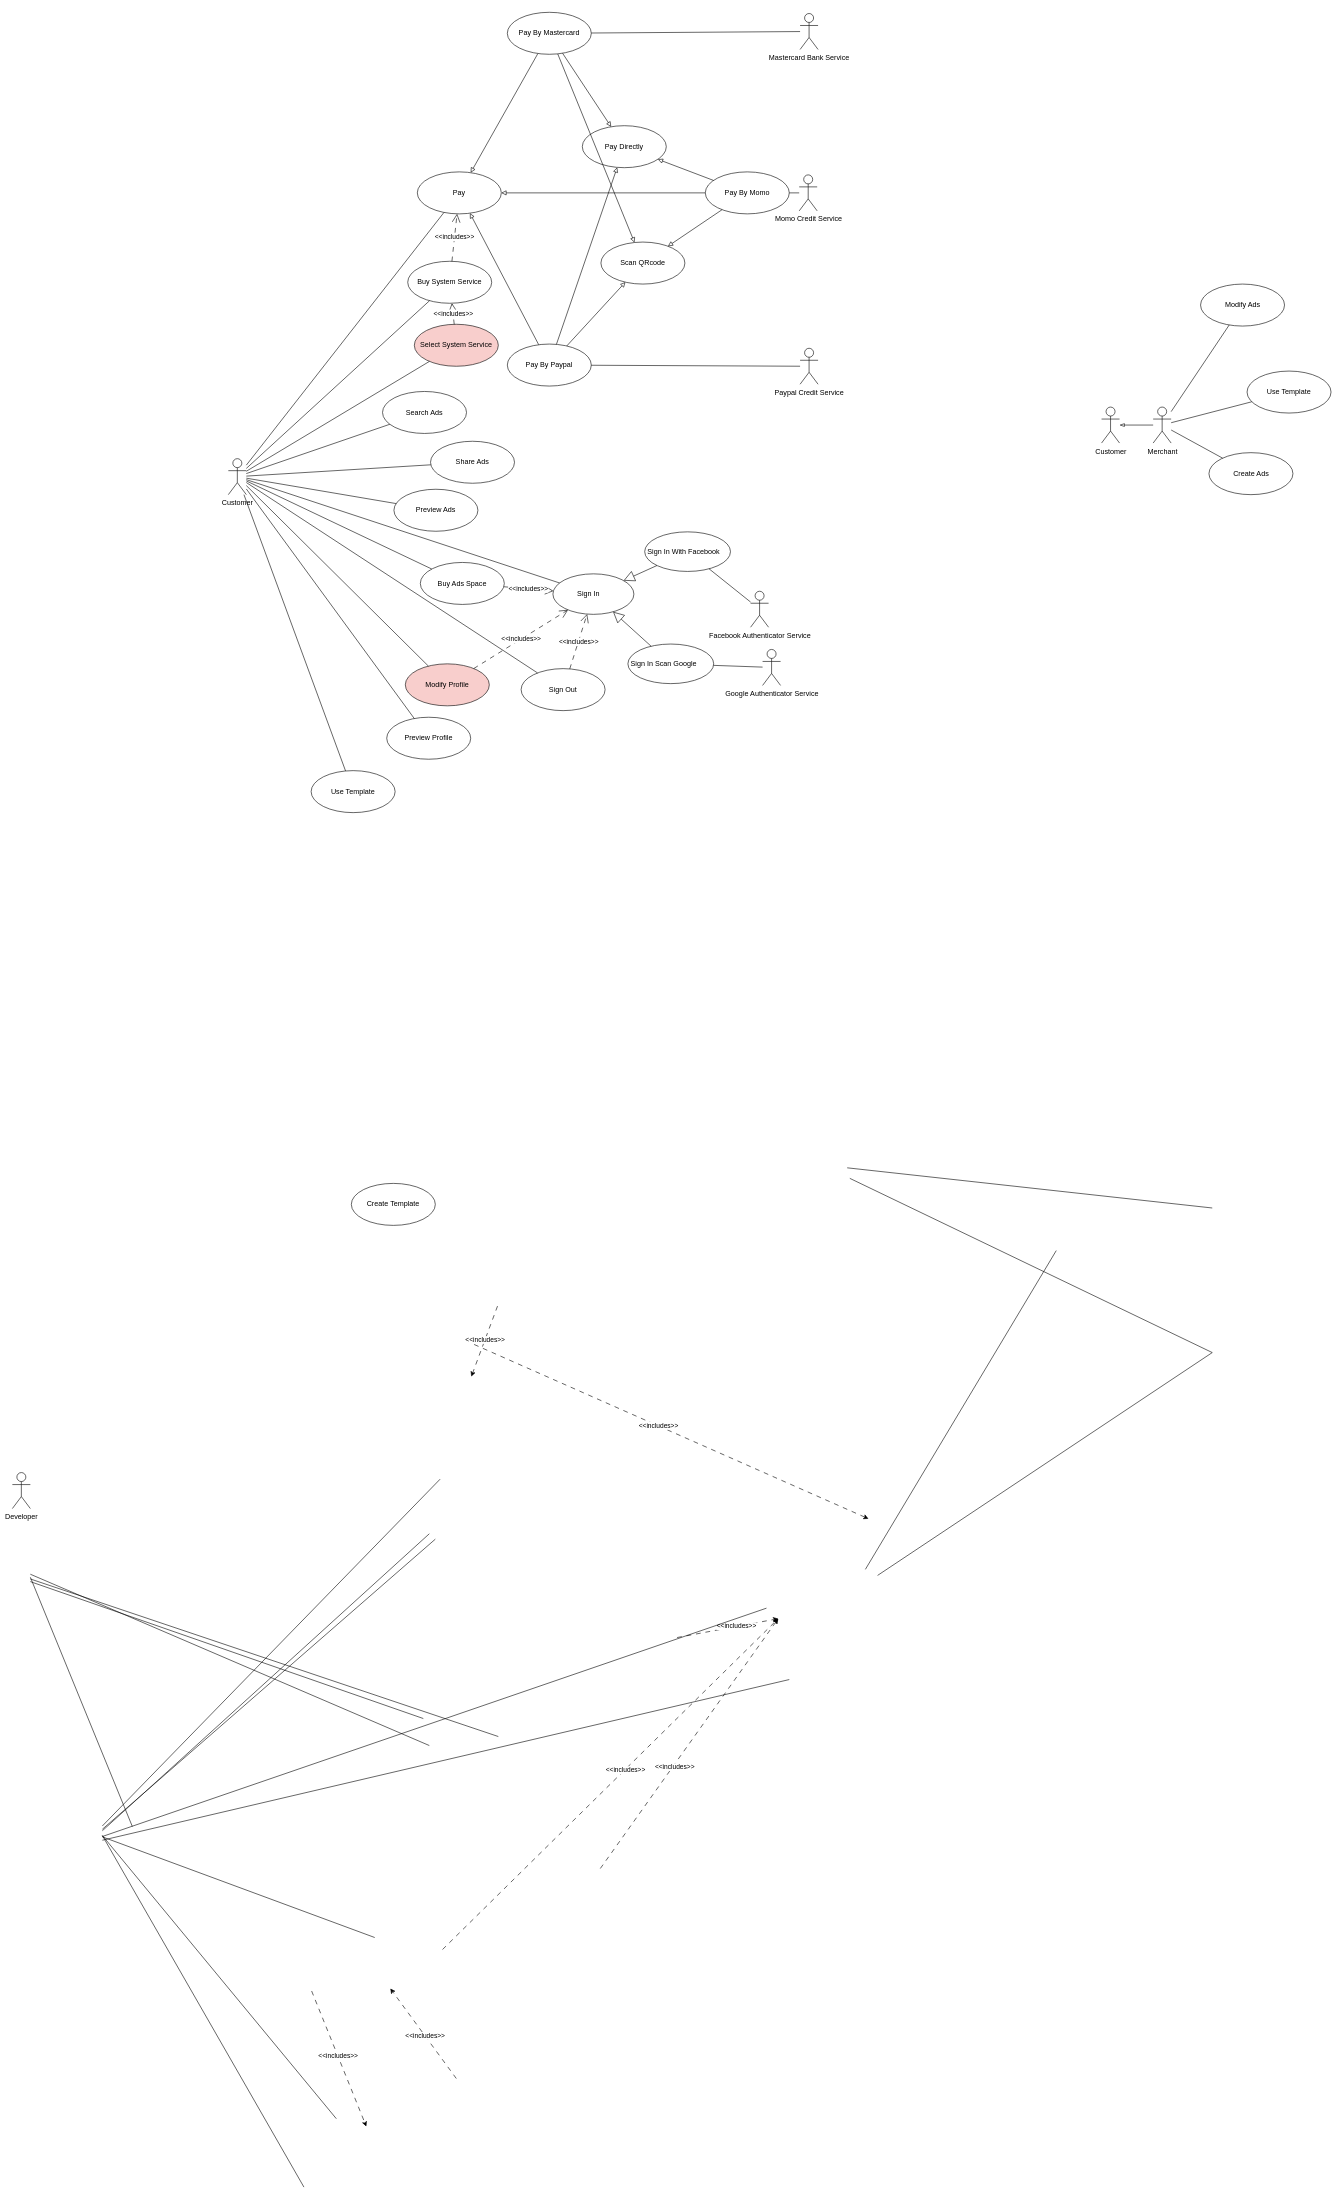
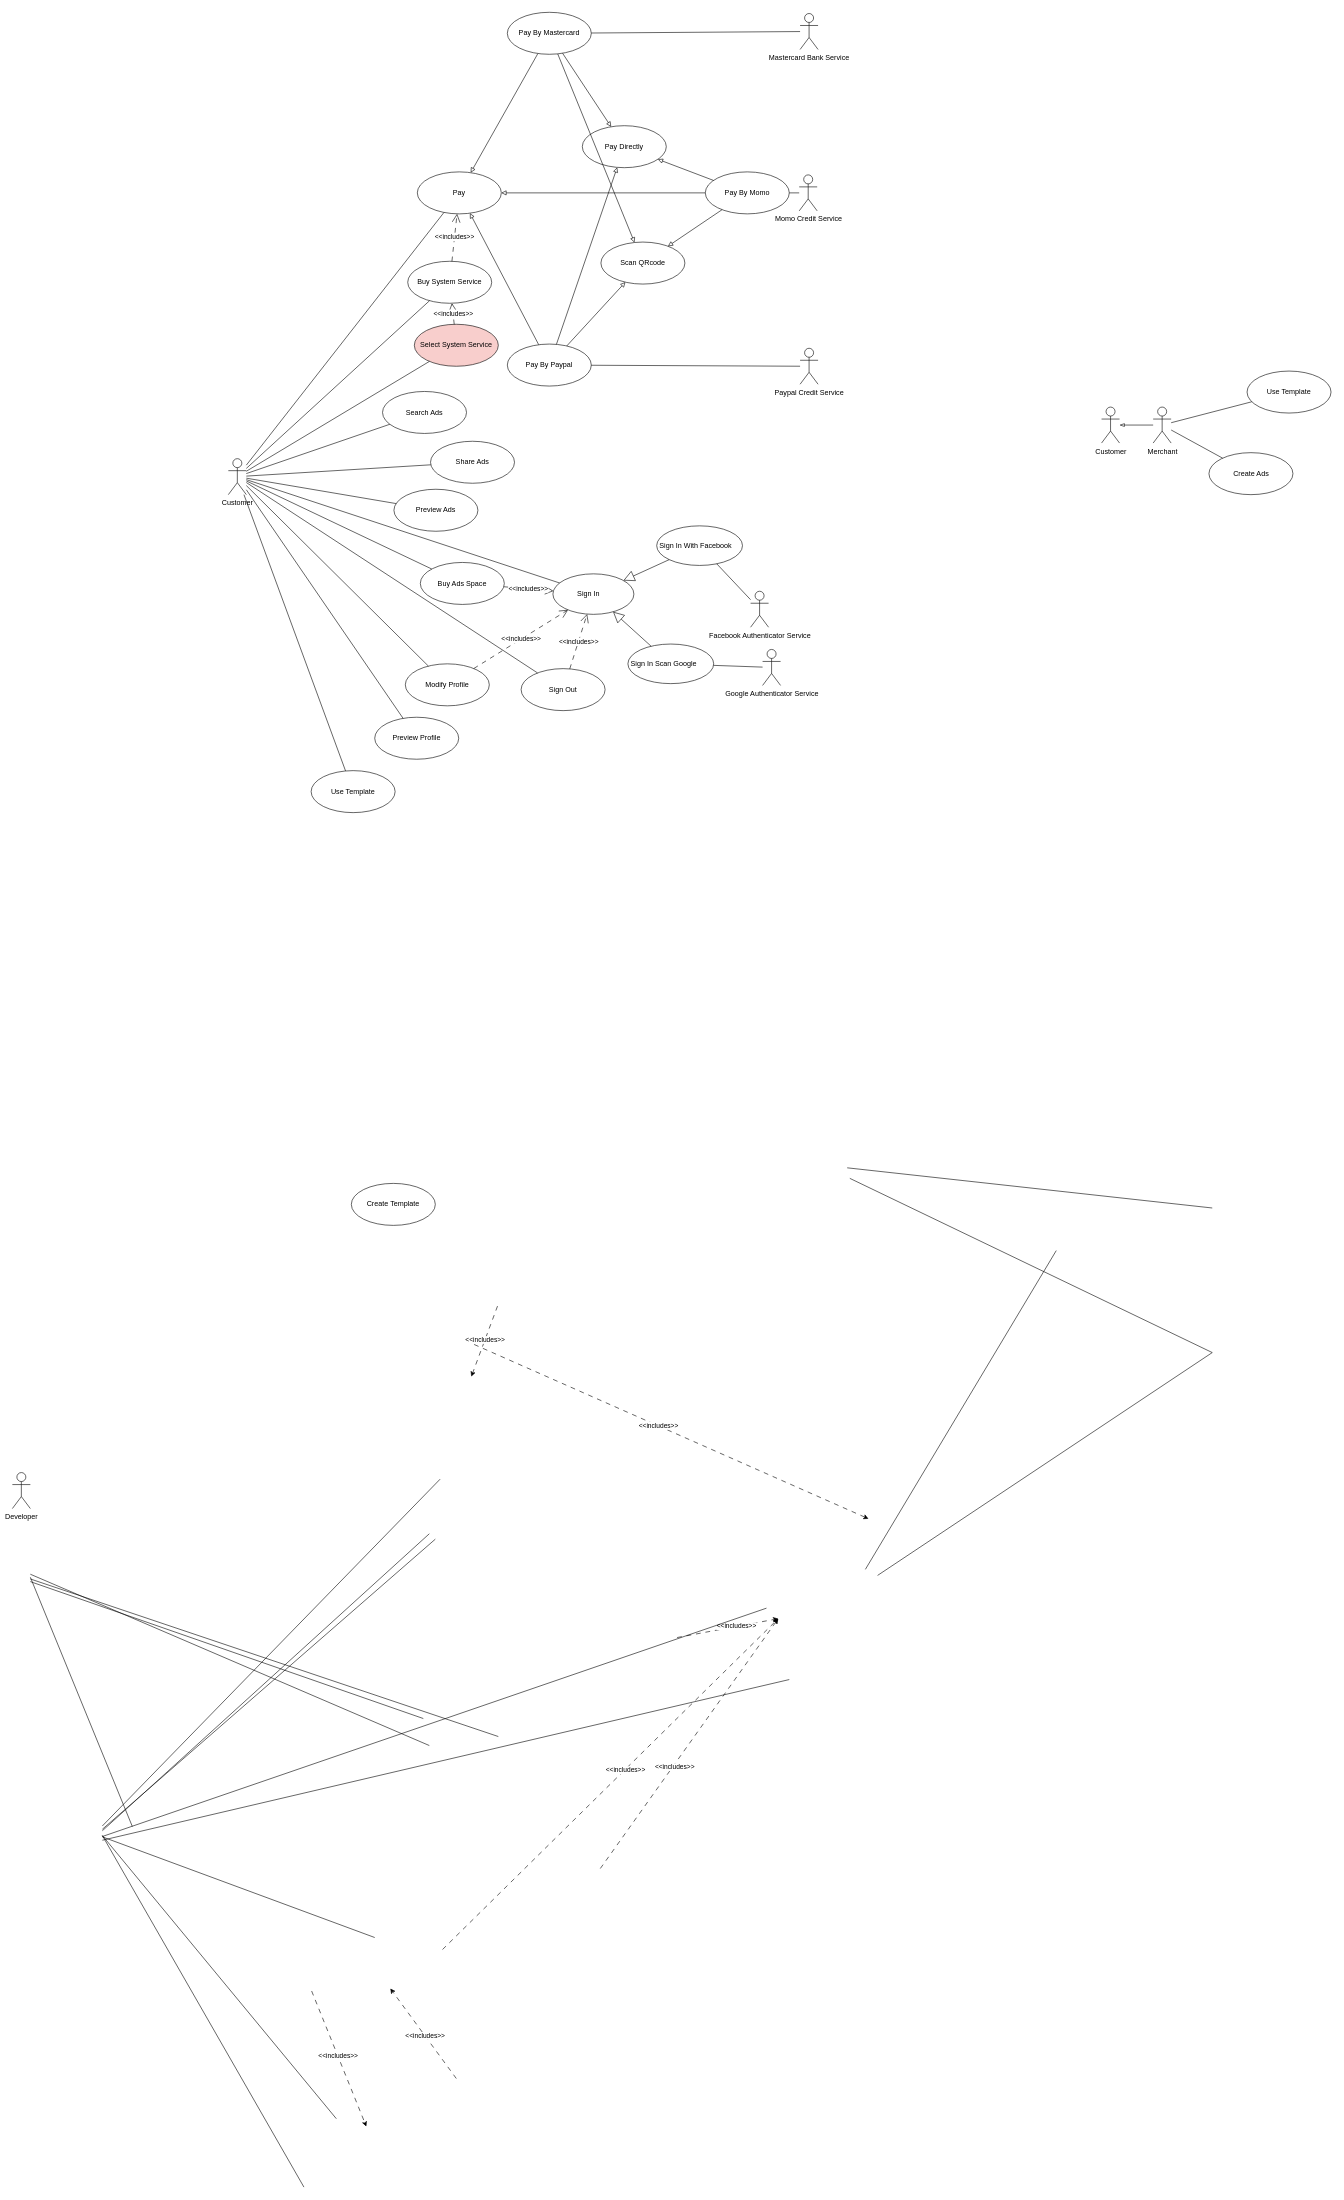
- <mxCell id="87" value="Modify Ads" style="ellipse;whiteSpace=wrap;html=1;" vertex="1" parent="1"><mxGeometry x="2000.5" y="473" width="140" height="70" as="geometry" /></mxCell>
- <mxCell id="94" style="rounded=0;orthogonalLoop=1;jettySize=auto;html=1;strokeColor=default;align=center;verticalAlign=middle;fontFamily=Helvetica;fontSize=11;fontColor=default;labelBackgroundColor=default;endArrow=none;endFill=0;" edge="1" parent="1" source="91" target="87"><mxGeometry relative="1" as="geometry"><mxPoint x="1981.5" y="736" as="sourcePoint" /><mxPoint x="2083.5" y="639" as="targetPoint" /></mxGeometry></mxCell>
- <mxCell id="53" value="Sign In With Facebook&lt;span style=&quot;white-space: pre;&quot;&gt;&#09;&lt;/span&gt;" style="ellipse;whiteSpace=wrap;html=1;flipH=1;flipV=1;fontStyle=0" vertex="1" parent="1"><mxGeometry x="1074" y="886" width="143" height="66" as="geometry" /></mxCell>
+ <mxCell id="53" value="Sign In With Facebook&lt;span style=&quot;white-space: pre;&quot;&gt;&#09;&lt;/span&gt;" style="ellipse;whiteSpace=wrap;html=1;flipH=1;flipV=1;fontStyle=0" vertex="1" parent="1"><mxGeometry x="1094" y="876" width="143" height="66" as="geometry" /></mxCell>
- <mxCell id="46" value="Modify Profile" style="ellipse;whiteSpace=wrap;html=1;fillColor=#f8cecc;" vertex="1" parent="1"><mxGeometry x="675" y="1106" width="140" height="70" as="geometry" /></mxCell>
+ <mxCell id="46" value="Modify Profile" style="ellipse;whiteSpace=wrap;html=1;" vertex="1" parent="1"><mxGeometry x="675" y="1106" width="140" height="70" as="geometry" /></mxCell>
- <mxCell id="47" value="Preview Profile" style="ellipse;whiteSpace=wrap;html=1;" vertex="1" parent="1"><mxGeometry x="644" y="1195" width="140" height="70" as="geometry" /></mxCell>
+ <mxCell id="47" value="Preview Profile" style="ellipse;whiteSpace=wrap;html=1;" vertex="1" parent="1"><mxGeometry x="624" y="1195" width="140" height="70" as="geometry" /></mxCell>
